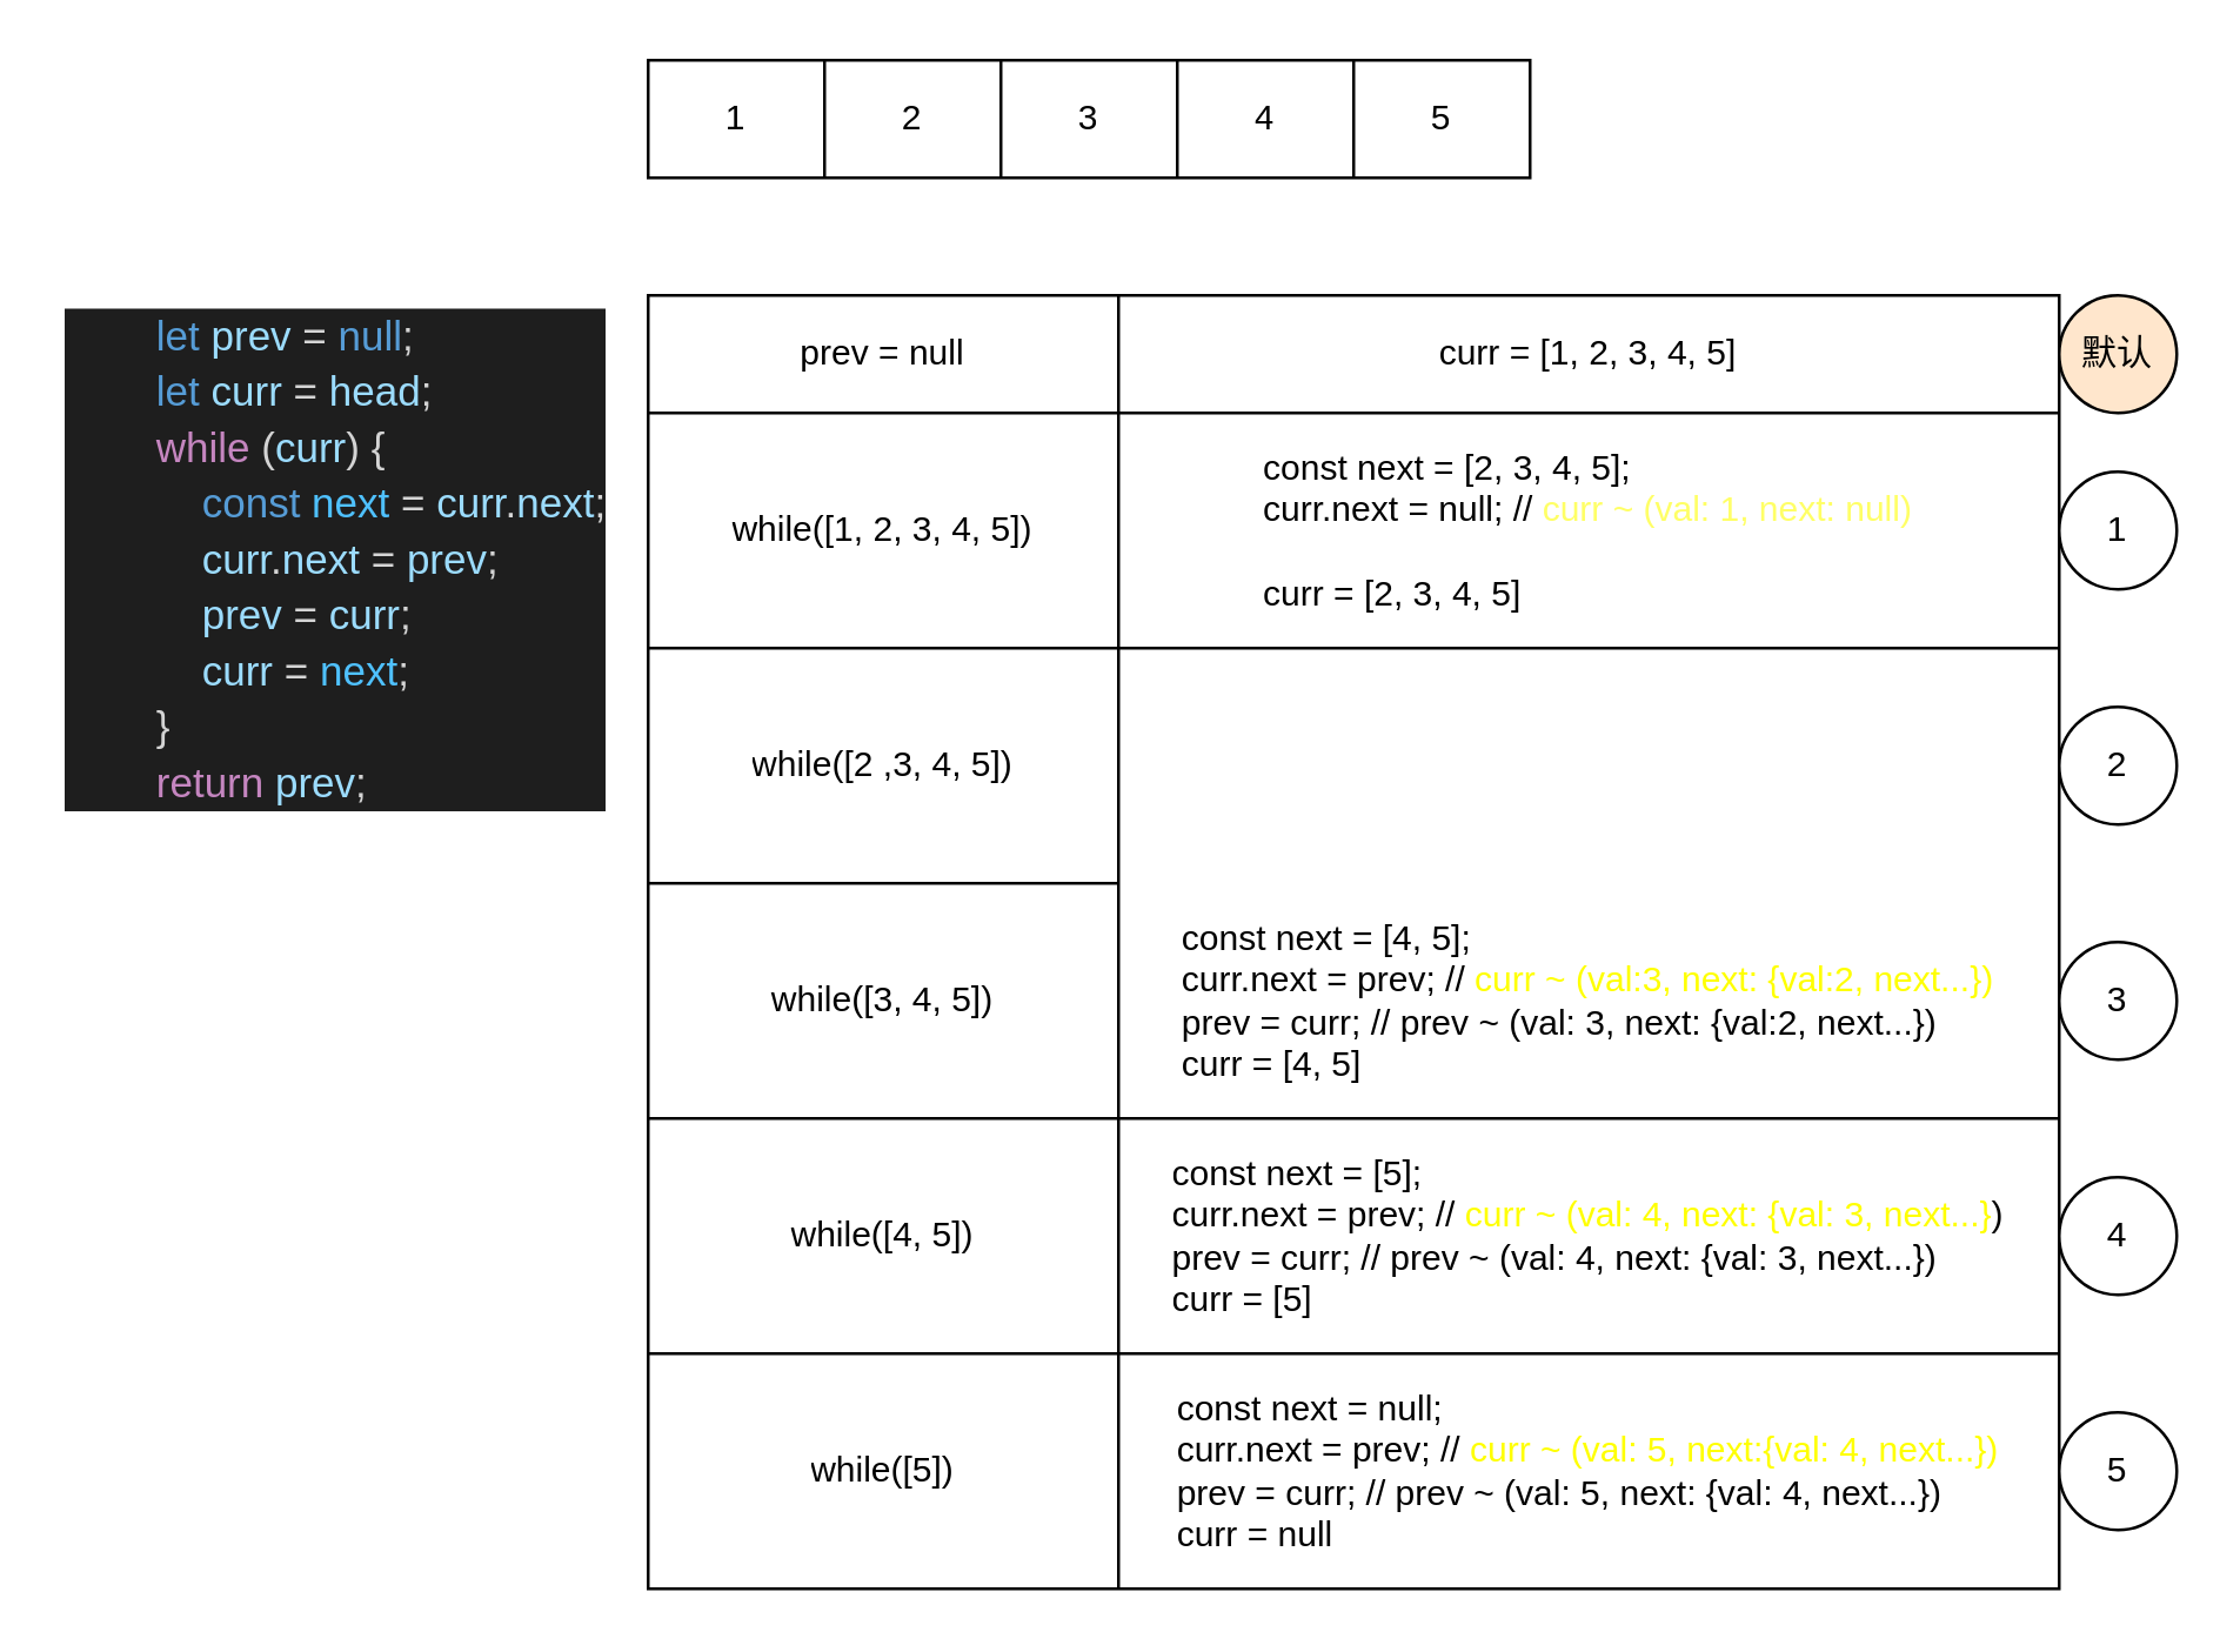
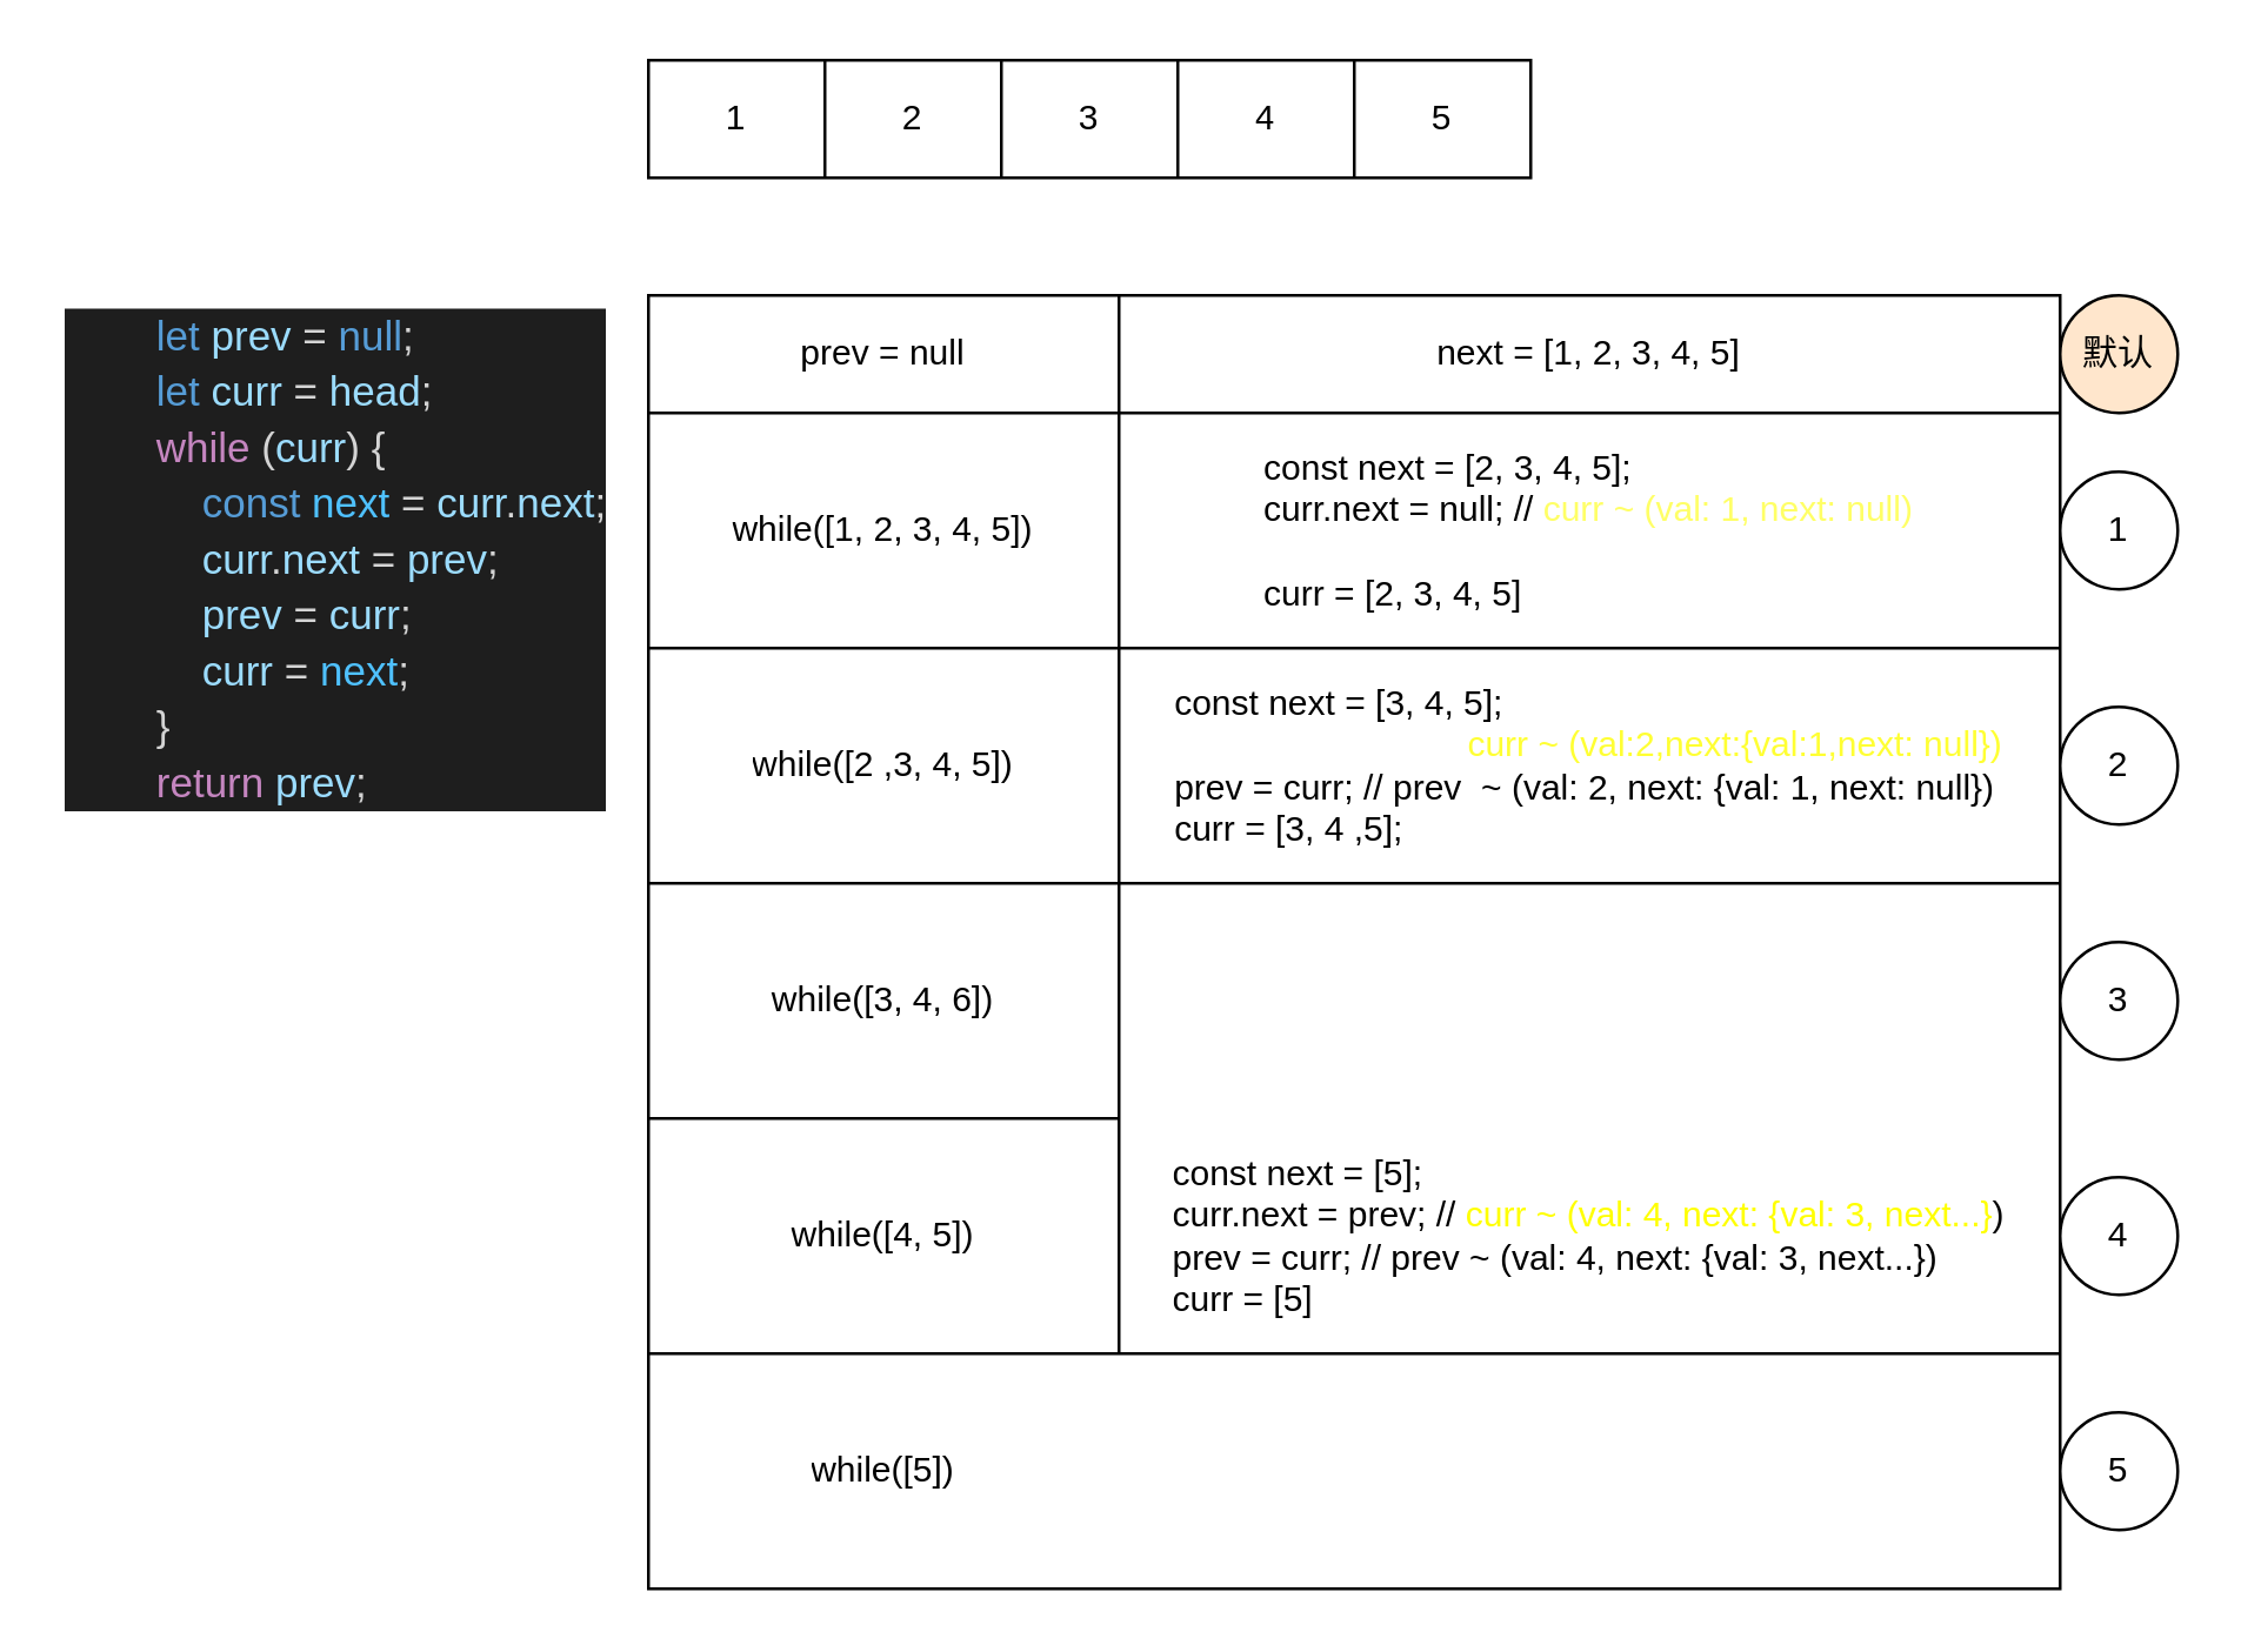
- <mxCell id="12" value="curr = [1, 2, 3, 4, 5]" style="shape=partialRectangle;html=1;whiteSpace=wrap;connectable=0;overflow=hidden;fillColor=none;top=0;left=0;bottom=0;right=0;pointerEvents=1;" vertex="1" parent="10"><mxGeometry x="160" width="320" height="40" as="geometry"><mxRectangle width="320" height="40" as="alternateBounds" /></mxGeometry></mxCell>
+ <mxCell id="12" value="next = [1, 2, 3, 4, 5]" style="shape=partialRectangle;html=1;whiteSpace=wrap;connectable=0;overflow=hidden;fillColor=none;top=0;left=0;bottom=0;right=0;pointerEvents=1;" vertex="1" parent="10"><mxGeometry x="160" width="320" height="40" as="geometry"><mxRectangle width="320" height="40" as="alternateBounds" /></mxGeometry></mxCell>
+ <mxCell id="18" value="&lt;div style=&quot;text-align: justify&quot;&gt;&lt;span&gt;const next = [3, 4, 5];&lt;/span&gt;&lt;/div&gt;&lt;div style=&quot;text-align: justify&quot;&gt;&lt;font color=&quot;#ffffff&quot;&gt;curr.next = prev; // &lt;/font&gt;&lt;font color=&quot;#ffff33&quot;&gt;curr ~ (val:2,next:{val:1,next: null})&lt;/font&gt;&lt;/div&gt;&lt;div style=&quot;text-align: justify&quot;&gt;&lt;span&gt;prev = curr; // prev&amp;nbsp; ~ (val: 2, next: {val: 1, next: null})&lt;/span&gt;&lt;/div&gt;&lt;div style=&quot;text-align: justify&quot;&gt;&lt;span&gt;curr = [3, 4 ,5];&lt;/span&gt;&lt;/div&gt;" style="shape=partialRectangle;html=1;whiteSpace=wrap;connectable=0;overflow=hidden;fillColor=none;top=0;left=0;bottom=0;right=0;pointerEvents=1;" vertex="1" parent="16"><mxGeometry x="160" width="320" height="80" as="geometry"><mxRectangle width="320" height="80" as="alternateBounds" /></mxGeometry></mxCell>
- <mxCell id="20" value="while([3, 4, 5])" style="shape=partialRectangle;html=1;whiteSpace=wrap;connectable=0;overflow=hidden;fillColor=none;top=0;left=0;bottom=0;right=0;pointerEvents=1;" vertex="1" parent="19"><mxGeometry width="160" height="80" as="geometry"><mxRectangle width="160" height="80" as="alternateBounds" /></mxGeometry></mxCell>
+ <mxCell id="20" value="while([3, 4, 6])" style="shape=partialRectangle;html=1;whiteSpace=wrap;connectable=0;overflow=hidden;fillColor=none;top=0;left=0;bottom=0;right=0;pointerEvents=1;" vertex="1" parent="19"><mxGeometry width="160" height="80" as="geometry"><mxRectangle width="160" height="80" as="alternateBounds" /></mxGeometry></mxCell>
- <mxCell id="21" value="&lt;div style=&quot;text-align: justify&quot;&gt;&lt;span&gt;const next = [4, 5];&lt;/span&gt;&lt;/div&gt;&lt;div style=&quot;text-align: justify&quot;&gt;curr.next = prev; // &lt;font color=&quot;#ffff00&quot;&gt;curr ~ (val:3, next: {val:2, next...})&lt;/font&gt;&lt;/div&gt;&lt;div style=&quot;text-align: justify&quot;&gt;&lt;span&gt;prev = curr; // prev ~ (val: 3, next: {val:2, next...})&lt;/span&gt;&lt;/div&gt;&lt;div style=&quot;text-align: justify&quot;&gt;&lt;span&gt;curr = [4, 5]&lt;/span&gt;&lt;/div&gt;" style="shape=partialRectangle;html=1;whiteSpace=wrap;connectable=0;overflow=hidden;fillColor=none;top=0;left=0;bottom=0;right=0;pointerEvents=1;" vertex="1" parent="19"><mxGeometry x="160" width="320" height="80" as="geometry"><mxRectangle width="320" height="80" as="alternateBounds" /></mxGeometry></mxCell>
- <mxCell id="27" value="&lt;div style=&quot;text-align: justify&quot;&gt;&lt;span&gt;const next = null;&lt;/span&gt;&lt;/div&gt;&lt;div style=&quot;text-align: justify&quot;&gt;curr.next = prev; // &lt;font color=&quot;#ffff00&quot;&gt;curr ~ (val: 5, next:{val: 4, next...})&lt;/font&gt;&lt;/div&gt;&lt;div style=&quot;text-align: justify&quot;&gt;&lt;span&gt;prev = curr; // prev ~ (val: 5, next: {val: 4, next...})&lt;/span&gt;&lt;/div&gt;&lt;div style=&quot;text-align: justify&quot;&gt;&lt;span&gt;curr = null&lt;/span&gt;&lt;/div&gt;" style="shape=partialRectangle;html=1;whiteSpace=wrap;connectable=0;overflow=hidden;fillColor=none;top=0;left=0;bottom=0;right=0;pointerEvents=1;" vertex="1" parent="25"><mxGeometry x="160" width="320" height="80" as="geometry"><mxRectangle width="320" height="80" as="alternateBounds" /></mxGeometry></mxCell>
